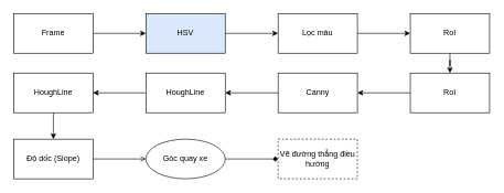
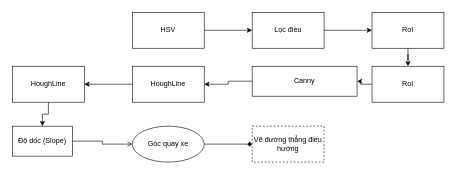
- <mxCell id="3" value="Frame" style="rounded=0;whiteSpace=wrap;html=1;" vertex="1" parent="1"><mxGeometry x="20" y="20" width="120" height="60" as="geometry" /></mxCell>
- <mxCell id="2" value="" style="edgeStyle=orthogonalEdgeStyle;rounded=0;orthogonalLoop=1;jettySize=auto;html=1;" edge="1" parent="1" source="3" target="5"><mxGeometry relative="1" as="geometry" /></mxCell>
- <mxCell id="5" value="HSV" style="rounded=0;whiteSpace=wrap;html=1;fillColor=#dae8fc;" vertex="1" parent="1"><mxGeometry x="220" y="20" width="120" height="60" as="geometry" /></mxCell>
+ <mxCell id="5" value="HSV" style="rounded=0;whiteSpace=wrap;html=1;" vertex="1" parent="1"><mxGeometry x="220" y="20" width="120" height="60" as="geometry" /></mxCell>
- <mxCell id="7" value="Lọc màu" style="rounded=0;whiteSpace=wrap;html=1;" vertex="1" parent="1"><mxGeometry x="420" y="20" width="120" height="60" as="geometry" /></mxCell>
+ <mxCell id="7" value="Lọc điều" style="rounded=0;whiteSpace=wrap;html=1;" vertex="1" parent="1"><mxGeometry x="420" y="20" width="120" height="60" as="geometry" /></mxCell>
- <mxCell id="13" value="Canny" style="rounded=0;whiteSpace=wrap;html=1;" vertex="1" parent="1"><mxGeometry x="420" y="110" width="120" height="60" as="geometry" /></mxCell>
+ <mxCell id="13" value="Canny" style="rounded=0;whiteSpace=wrap;html=1;" vertex="1" parent="1"><mxGeometry x="420" y="110" width="175" height="50" as="geometry" /></mxCell>
- <mxCell id="19" value="Độ dốc (Slope)" style="rounded=0;whiteSpace=wrap;html=1;" vertex="1" parent="1"><mxGeometry x="20" y="210" width="120" height="60" as="geometry" /></mxCell>
+ <mxCell id="19" value="Độ dốc (Slope)" style="rounded=0;whiteSpace=wrap;html=1;" vertex="1" parent="1"><mxGeometry x="20" y="210" width="100" height="50" as="geometry" /></mxCell>
